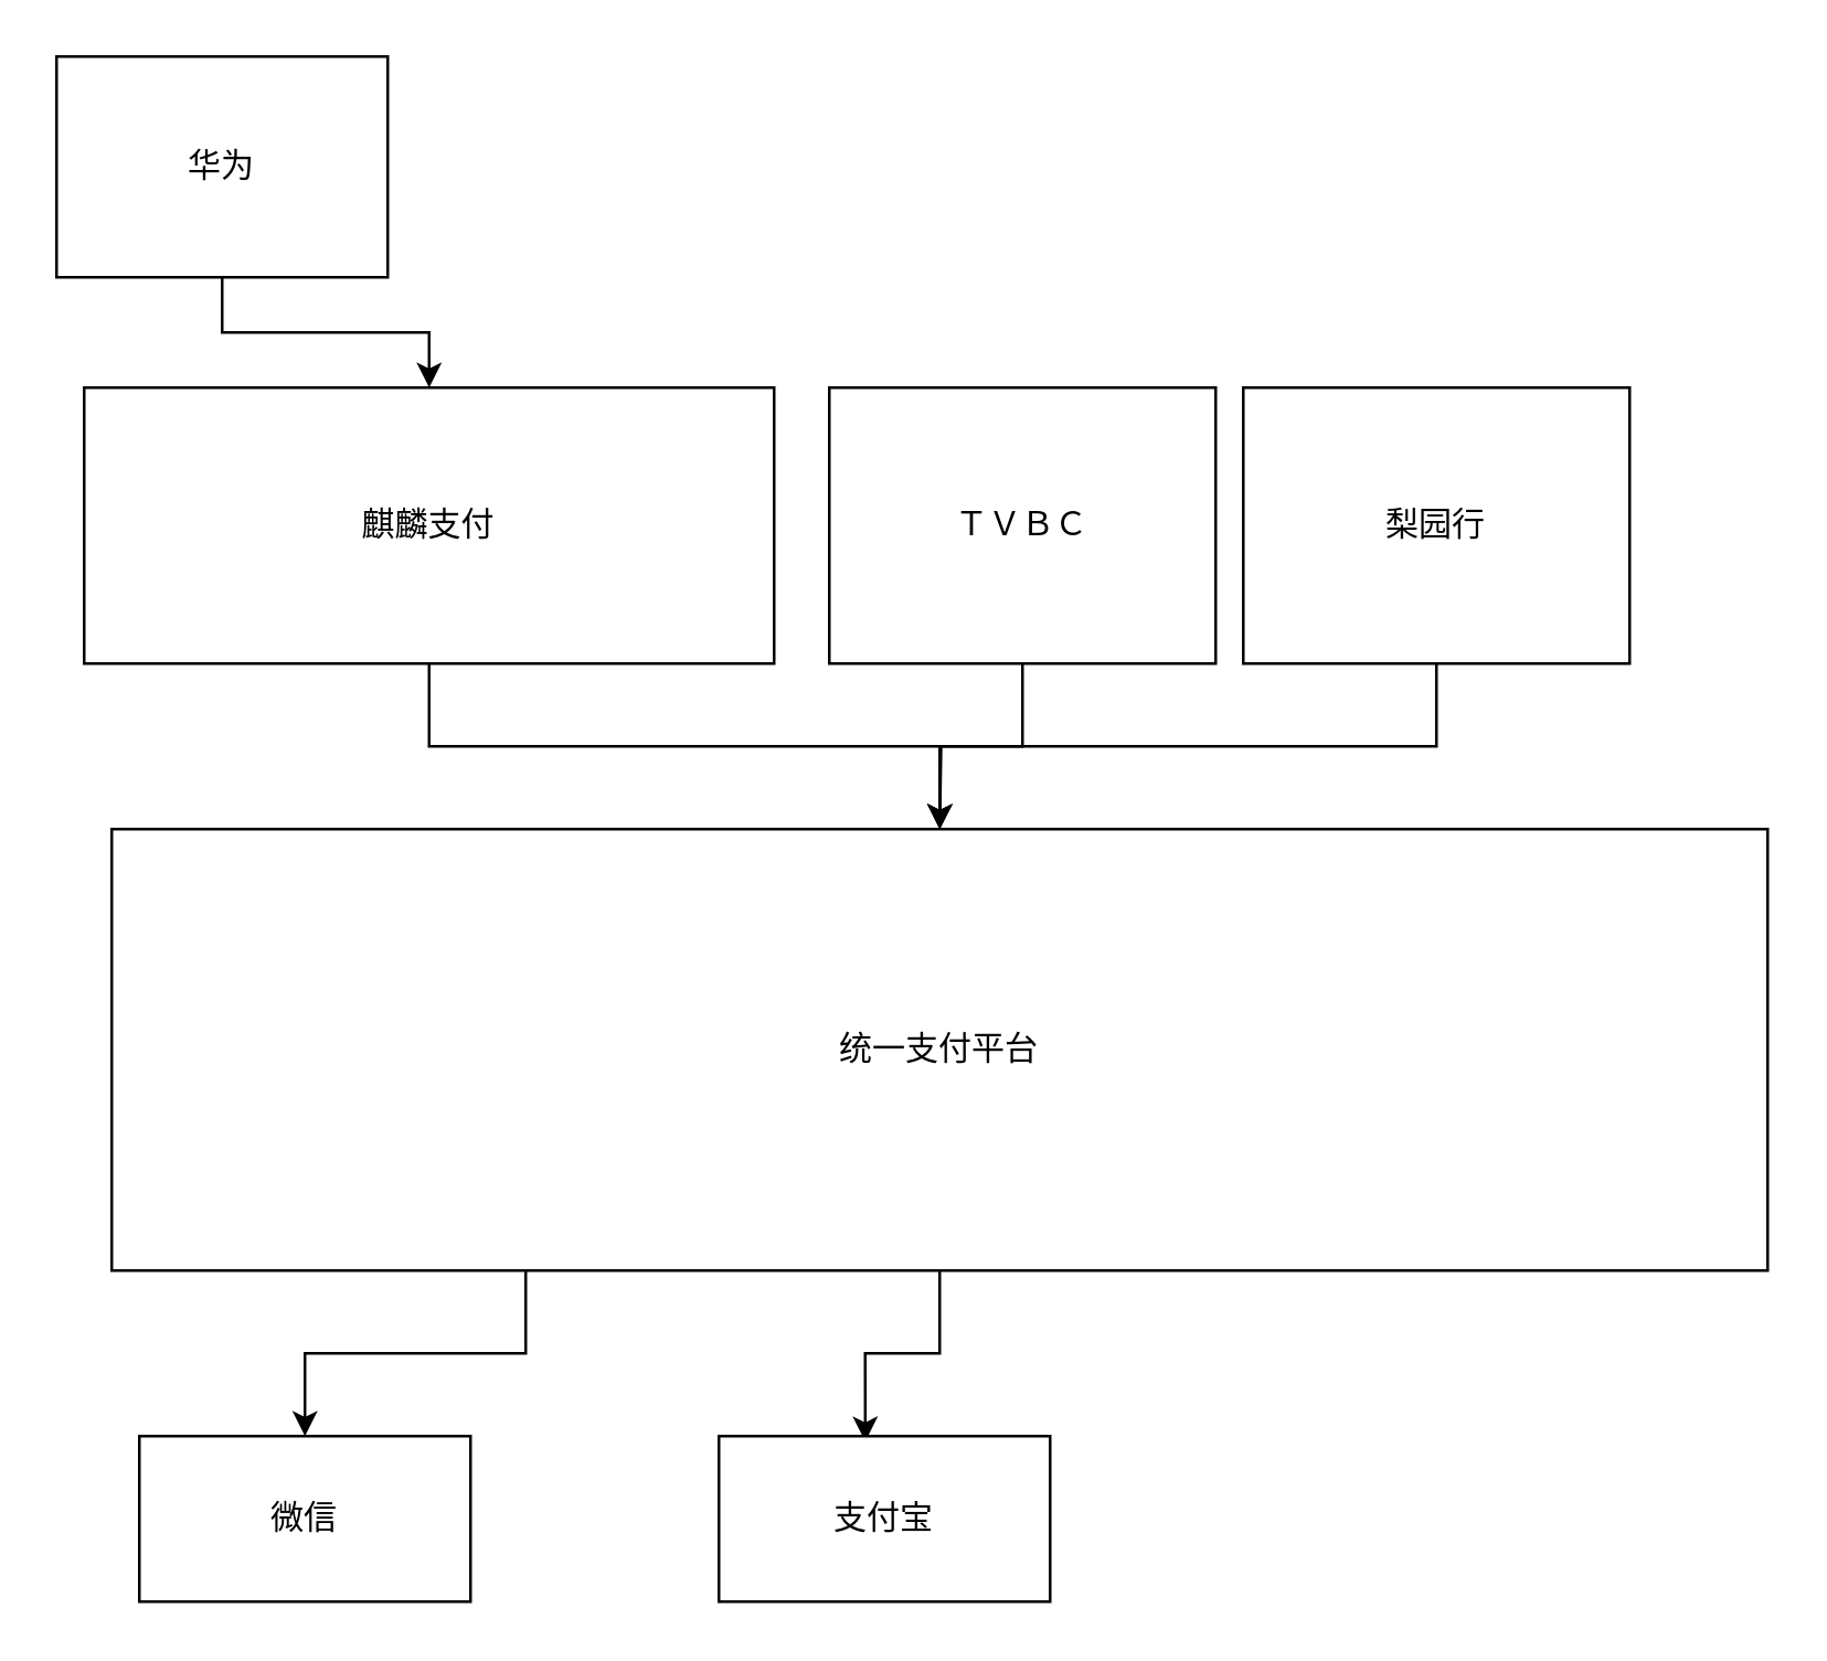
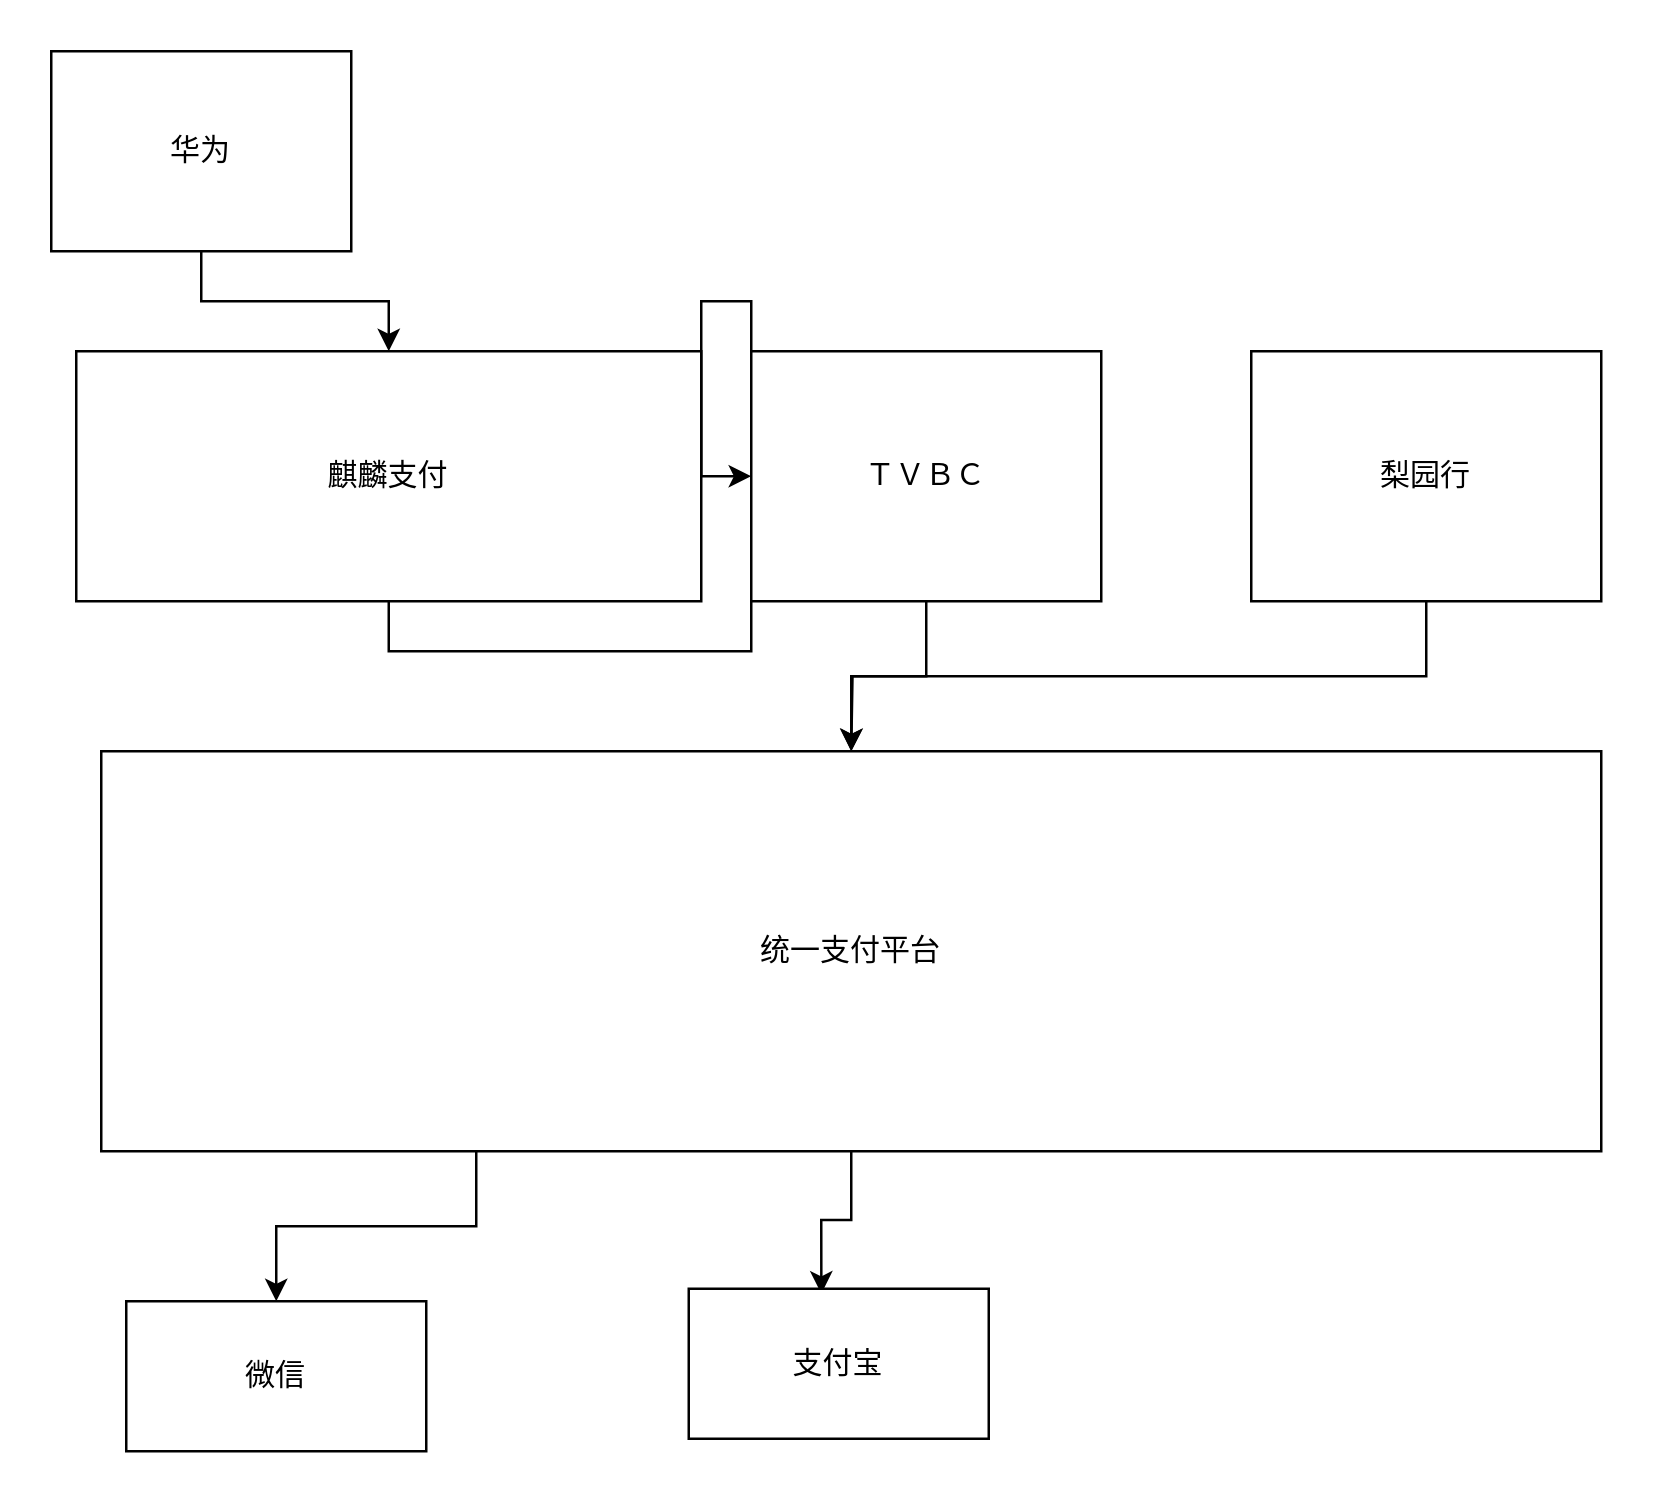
- <mxCell id="12" value="梨园行" style="rounded=0;whiteSpace=wrap;html=1;" vertex="1" parent="1"><mxGeometry x="450" y="140" width="140" height="100" as="geometry" /></mxCell>
+ <mxCell id="12" value="梨园行" style="rounded=0;whiteSpace=wrap;html=1;" vertex="1" parent="1"><mxGeometry x="500" y="140" width="140" height="100" as="geometry" /></mxCell>
- <mxCell id="7" style="edgeStyle=orthogonalEdgeStyle;rounded=0;orthogonalLoop=1;jettySize=auto;html=1;exitX=0.5;exitY=1;exitDx=0;exitDy=0;" edge="1" parent="1" source="8" target="4"><mxGeometry relative="1" as="geometry" /></mxCell>
+ <mxCell id="7" style="edgeStyle=orthogonalEdgeStyle;rounded=0;orthogonalLoop=1;jettySize=auto;html=1;exitX=0.5;exitY=1;exitDx=0;exitDy=0;" edge="1" parent="1" source="8" target="10"><mxGeometry relative="1" as="geometry" /></mxCell>
- <mxCell id="6" value="支付宝" style="rounded=0;whiteSpace=wrap;html=1;" vertex="1" parent="1"><mxGeometry x="260" y="520" width="120" height="60" as="geometry" /></mxCell>
+ <mxCell id="6" value="支付宝" style="rounded=0;whiteSpace=wrap;html=1;" vertex="1" parent="1"><mxGeometry x="275" y="515" width="120" height="60" as="geometry" /></mxCell>
